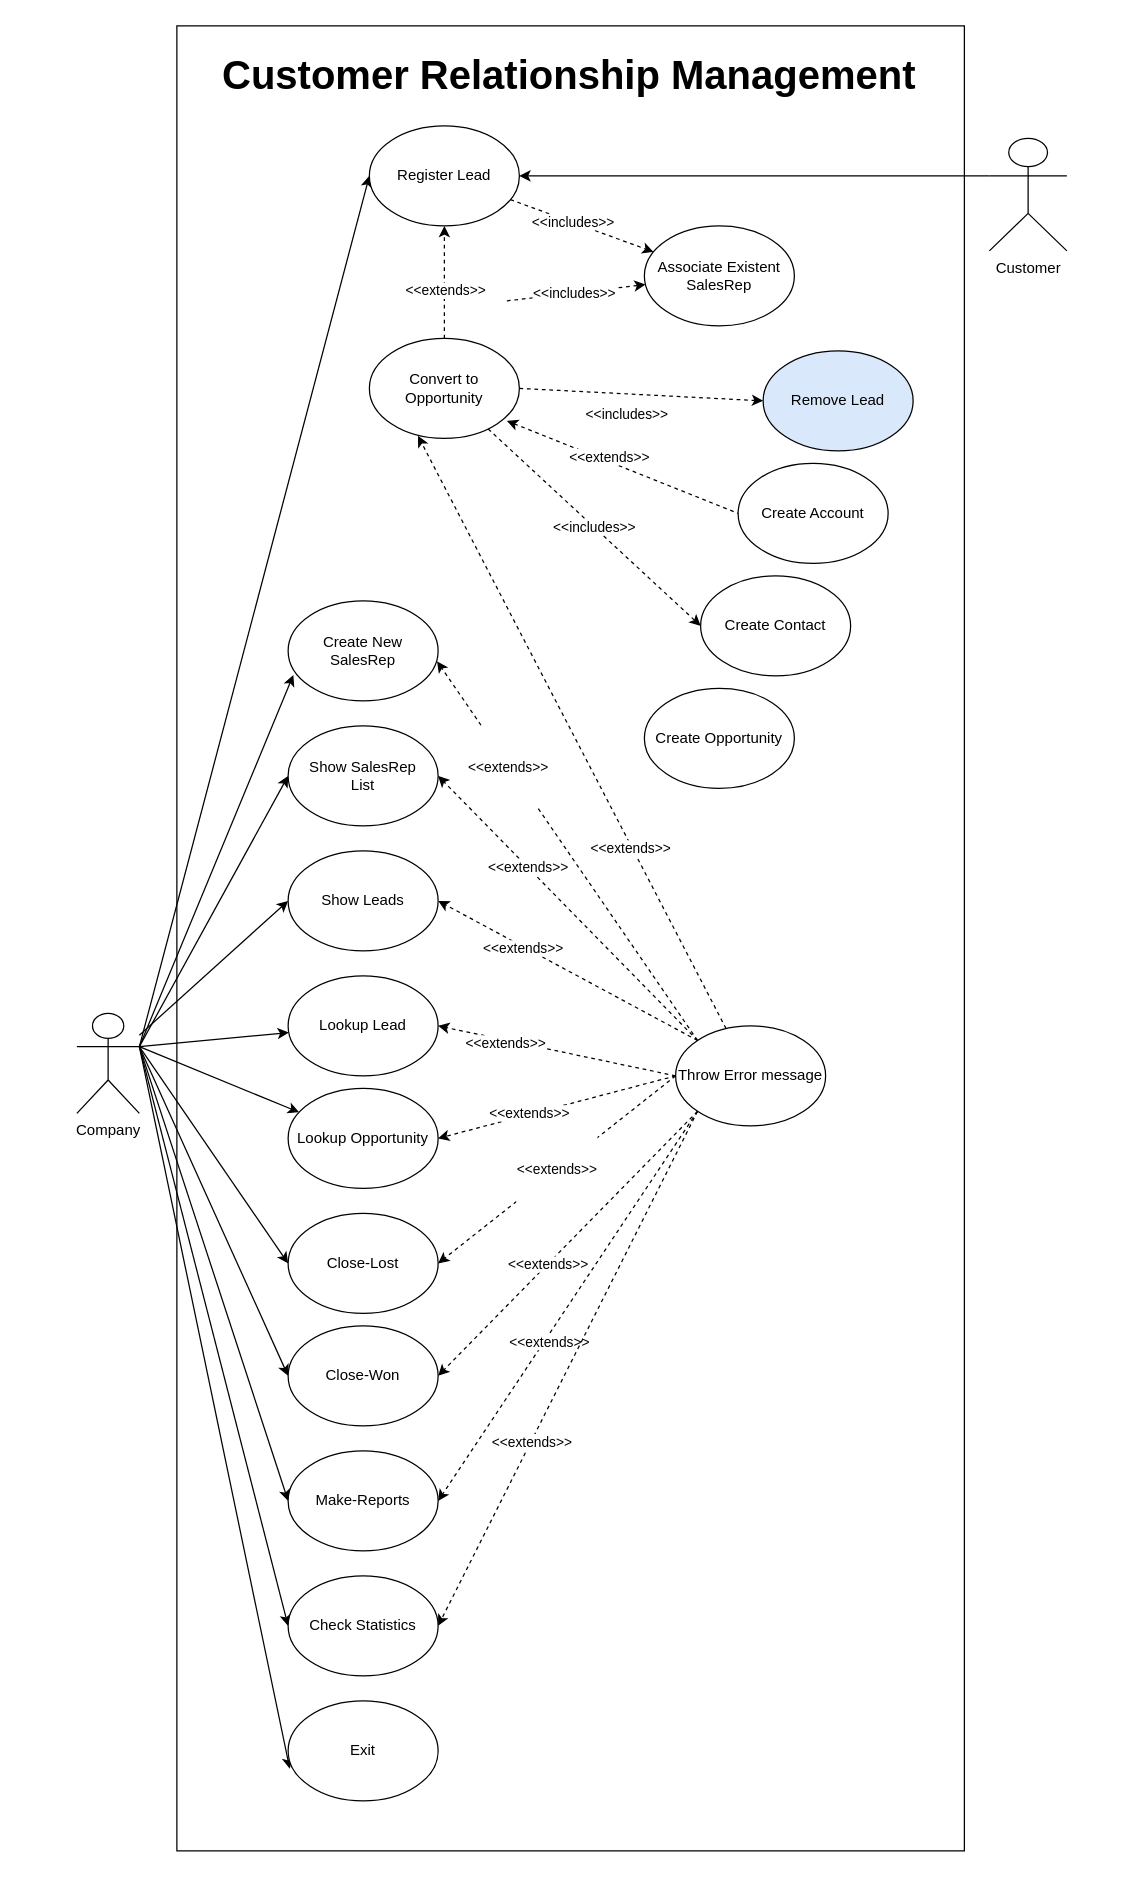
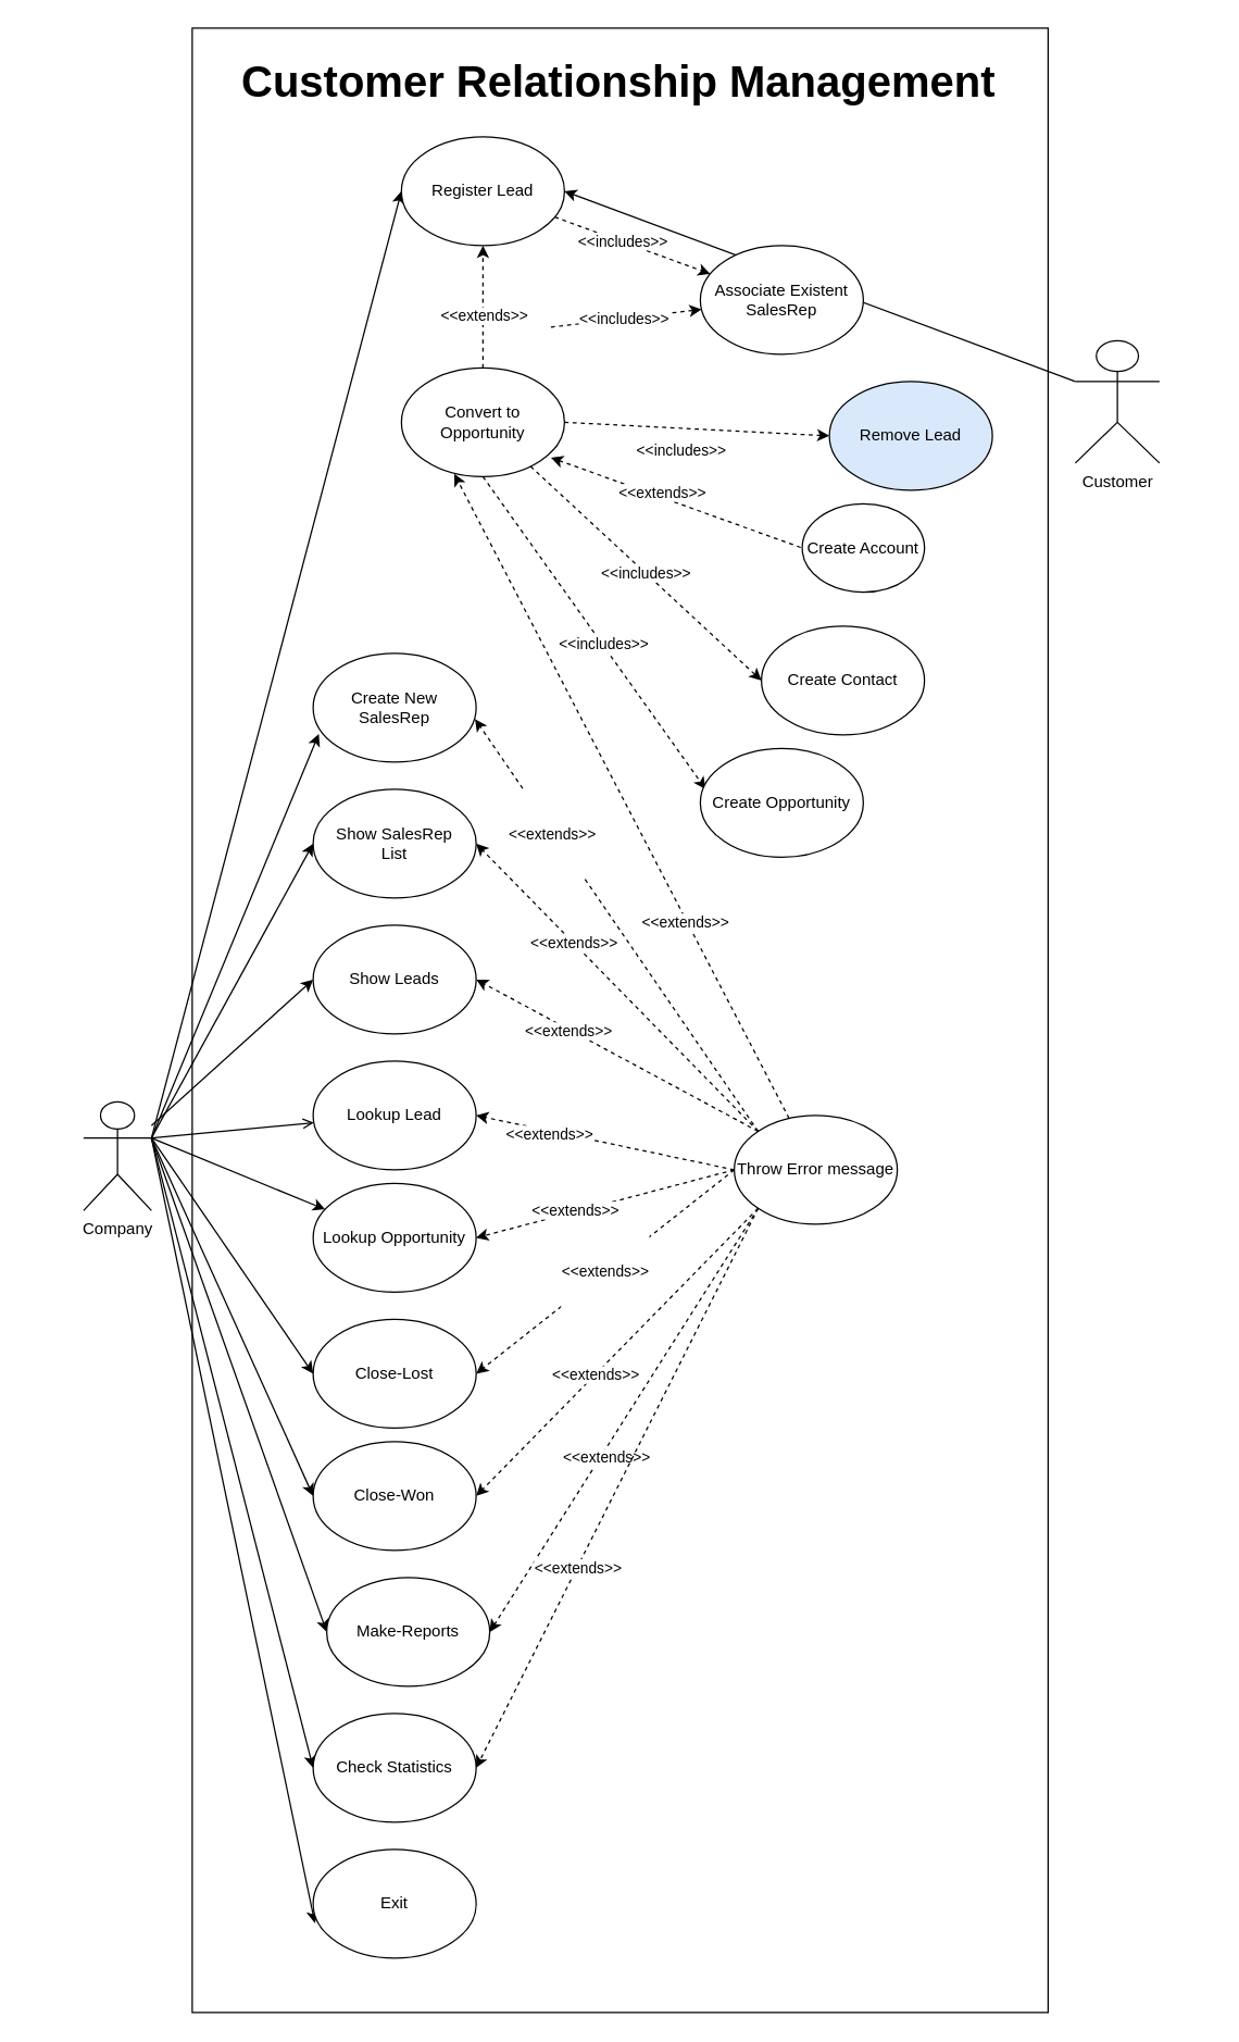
- <mxCell id="25" value="Customer" style="shape=umlActor;verticalLabelPosition=bottom;verticalAlign=top;html=1;outlineConnect=0;" parent="1" vertex="1"><mxGeometry x="791" y="110" width="62" height="90" as="geometry" /></mxCell>
+ <mxCell id="25" value="Customer" style="shape=umlActor;verticalLabelPosition=bottom;verticalAlign=top;html=1;outlineConnect=0;" parent="1" vertex="1"><mxGeometry x="791" y="250" width="62" height="90" as="geometry" /></mxCell>
- <mxCell id="31" value="Create Account" style="ellipse;whiteSpace=wrap;html=1;" parent="1" vertex="1"><mxGeometry x="590" y="370" width="120" height="80" as="geometry" /></mxCell>
+ <mxCell id="31" value="Create Account" style="ellipse;whiteSpace=wrap;html=1;" parent="1" vertex="1"><mxGeometry x="590" y="370" width="90" height="65" as="geometry" /></mxCell>
+ <mxCell id="21" style="rounded=0;orthogonalLoop=1;jettySize=auto;html=1;exitX=0.5;exitY=1;exitDx=0;exitDy=0;entryX=0.033;entryY=0.375;entryDx=0;entryDy=0;entryPerimeter=0;dashed=1;" edge="1" parent="1" source="23" target="39"><mxGeometry relative="1" as="geometry" /></mxCell>
+ <mxCell id="22" value="&amp;lt;&amp;lt;includes&amp;gt;&amp;gt;" style="edgeLabel;html=1;align=center;verticalAlign=middle;resizable=0;points=[];" vertex="1" connectable="0" parent="21"><mxGeometry x="0.068" y="1" relative="1" as="geometry"><mxPoint as="offset" /></mxGeometry></mxCell>
- <mxCell id="7" style="edgeStyle=none;rounded=0;orthogonalLoop=1;jettySize=auto;html=1;exitX=1;exitY=0.333;exitDx=0;exitDy=0;exitPerimeter=0;" edge="1" parent="1" source="14" target="41"><mxGeometry relative="1" as="geometry" /></mxCell>
+ <mxCell id="7" style="edgeStyle=none;rounded=0;orthogonalLoop=1;jettySize=auto;html=1;exitX=1;exitY=0.333;exitDx=0;exitDy=0;exitPerimeter=0;endArrow=open;" edge="1" parent="1" source="14" target="41"><mxGeometry relative="1" as="geometry" /></mxCell>
- <mxCell id="45" value="Make-Reports" style="ellipse;whiteSpace=wrap;html=1;" vertex="1" parent="1"><mxGeometry x="230" y="1160" width="120" height="80" as="geometry" /></mxCell>
+ <mxCell id="45" value="Make-Reports" style="ellipse;whiteSpace=wrap;html=1;" vertex="1" parent="1"><mxGeometry x="240" y="1160" width="120" height="80" as="geometry" /></mxCell>
